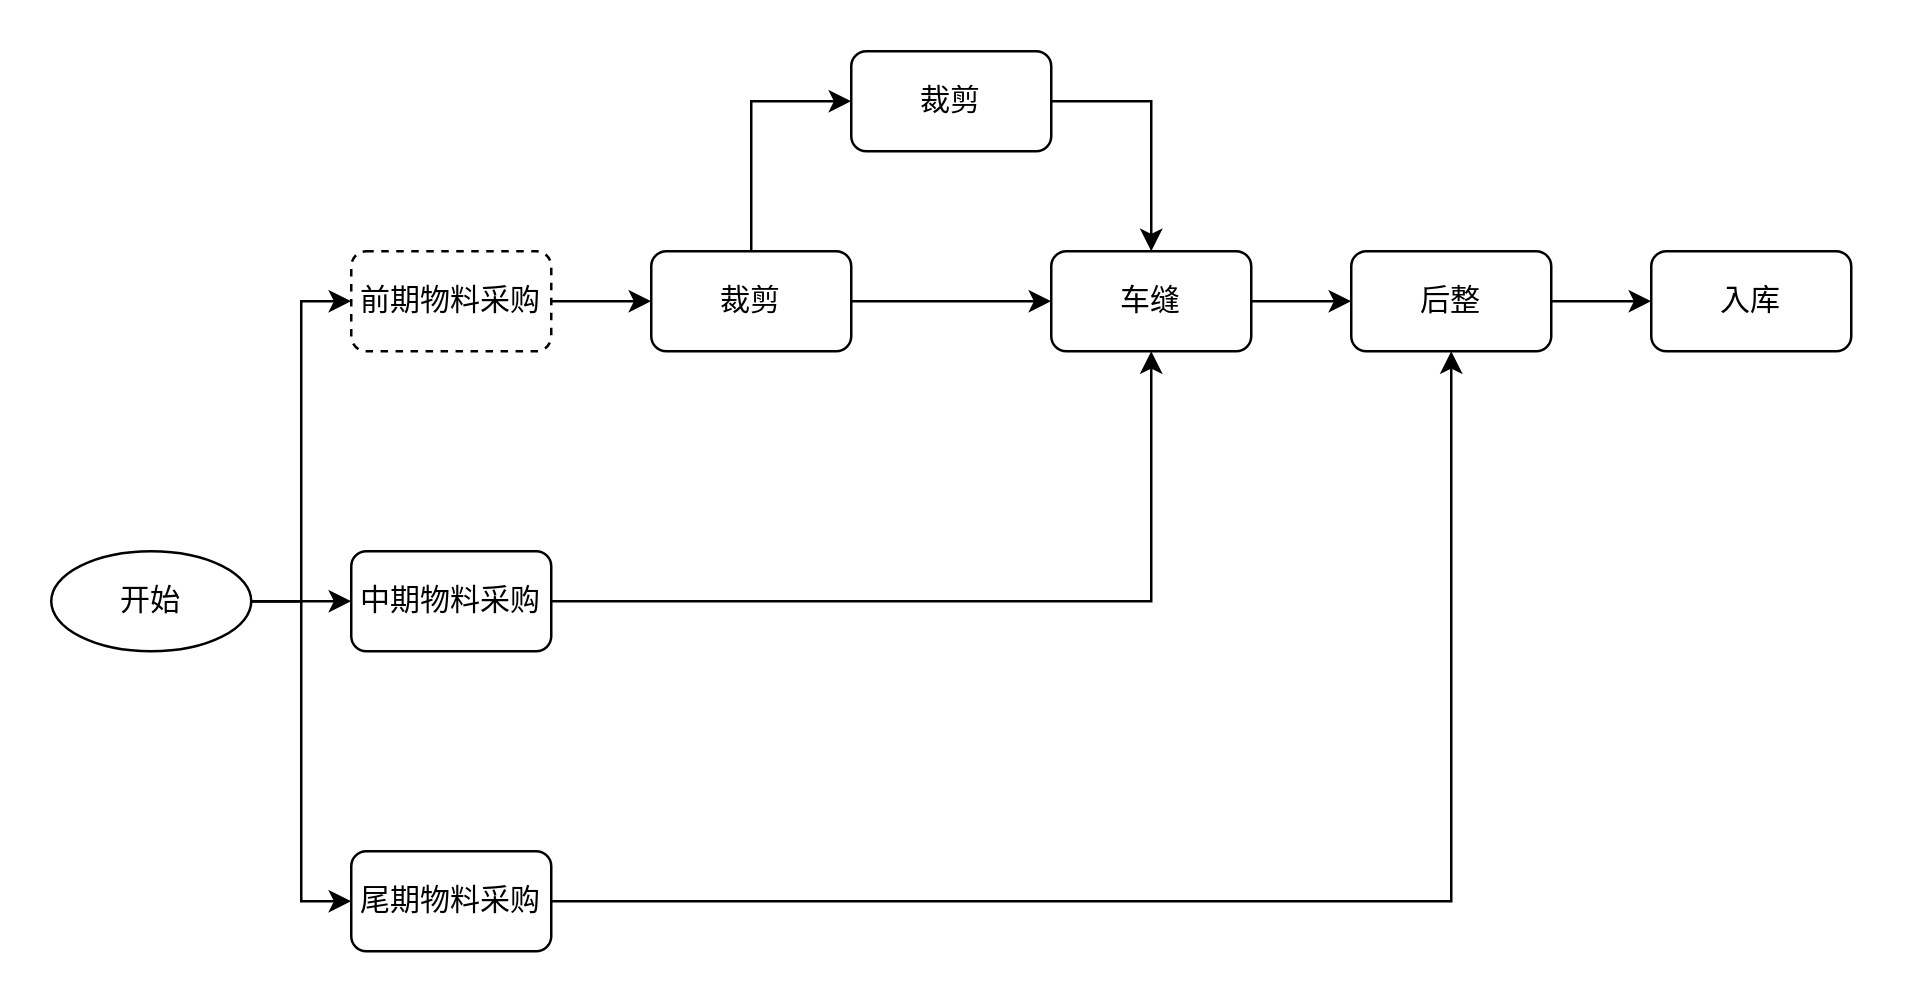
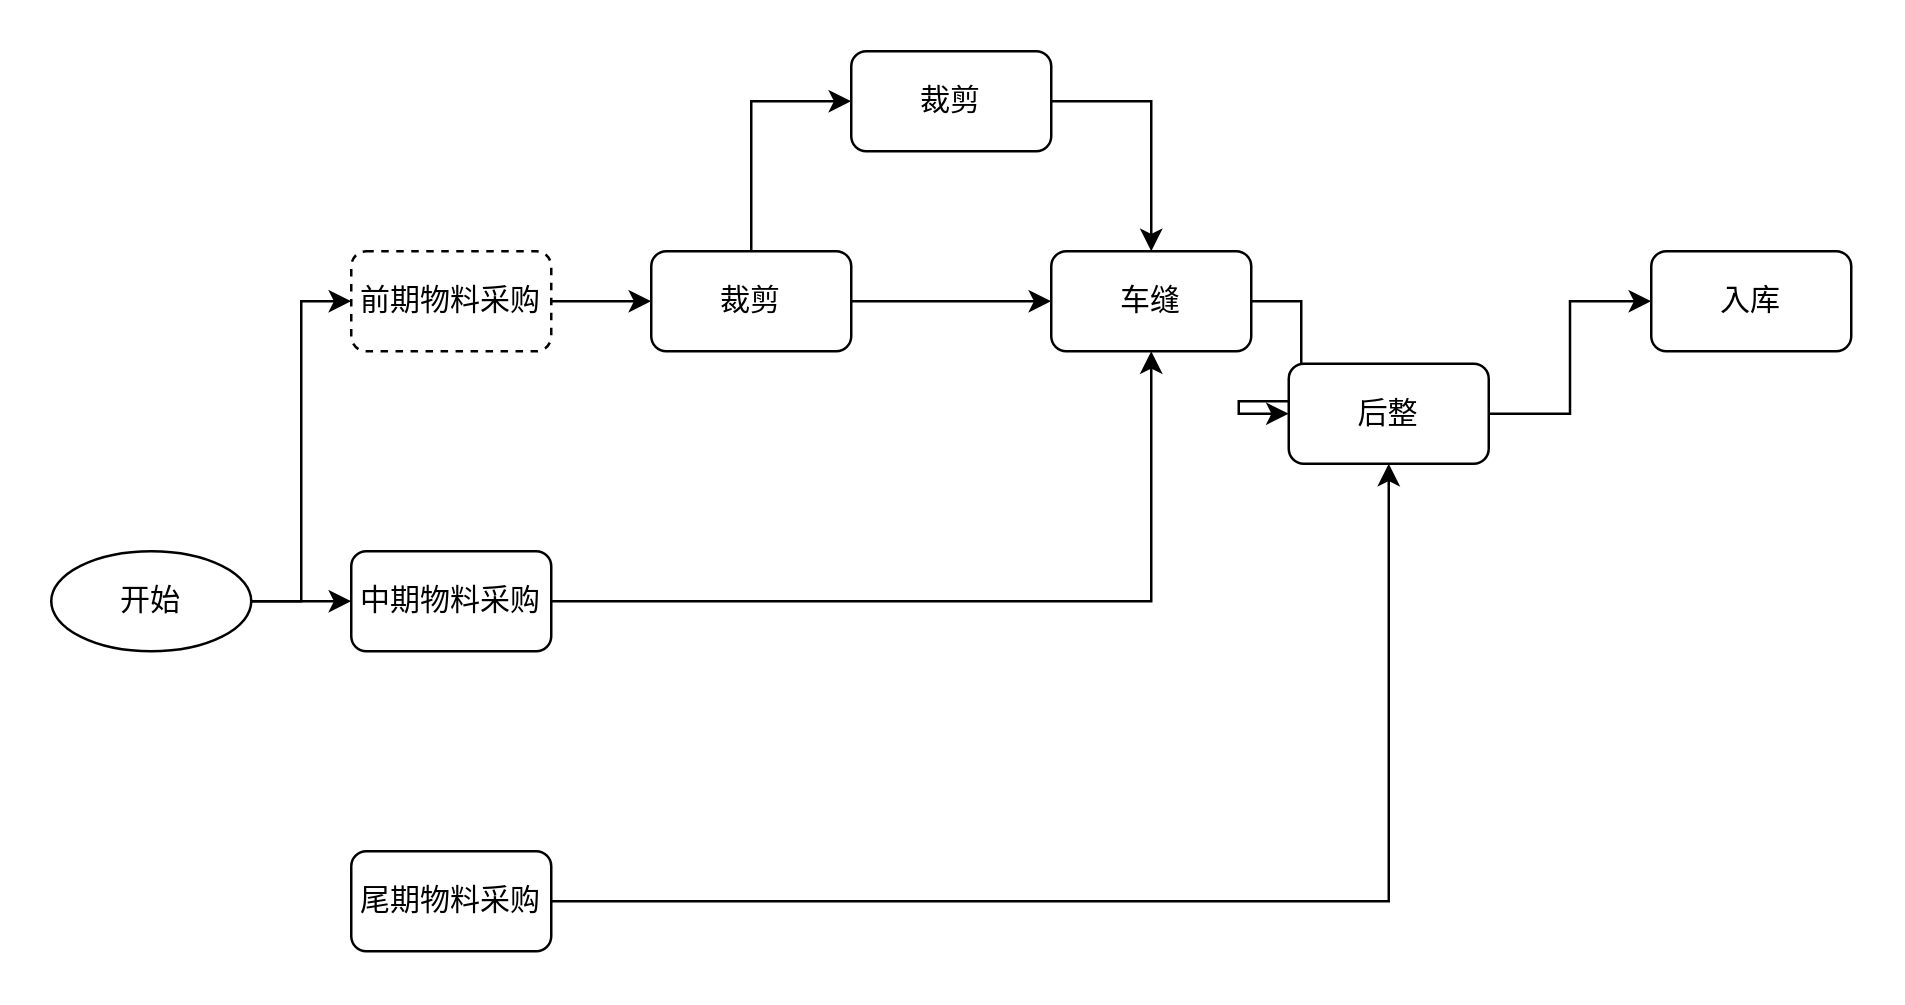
- <mxCell id="20" value="后整" style="rounded=1;whiteSpace=wrap;html=1;" vertex="1" parent="1"><mxGeometry x="540" y="100" width="80" height="40" as="geometry" /></mxCell>
+ <mxCell id="20" value="后整" style="rounded=1;whiteSpace=wrap;html=1;" vertex="1" parent="1"><mxGeometry x="515" y="145" width="80" height="40" as="geometry" /></mxCell>
- <mxCell id="3" style="edgeStyle=orthogonalEdgeStyle;rounded=0;orthogonalLoop=1;jettySize=auto;html=1;exitX=1;exitY=0.5;exitDx=0;exitDy=0;entryX=0;entryY=0.5;entryDx=0;entryDy=0;" edge="1" parent="1" source="5" target="10"><mxGeometry relative="1" as="geometry" /></mxCell>
